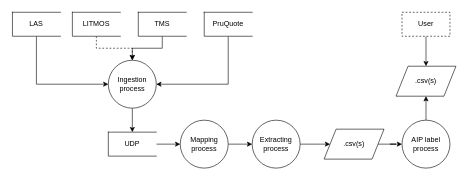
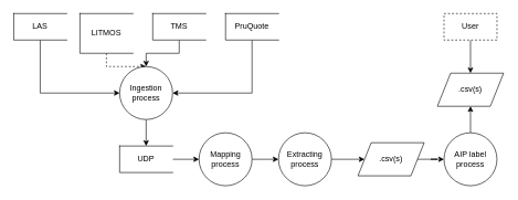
- <mxCell id="5" value="LITMOS" style="html=1;dashed=0;whiteSpace=wrap;shape=partialRectangle;right=0;" vertex="1" parent="1"><mxGeometry x="120" y="20" width="80" height="40" as="geometry" /></mxCell>
+ <mxCell id="5" value="LITMOS" style="html=1;dashed=0;whiteSpace=wrap;shape=partialRectangle;right=0;" vertex="1" parent="1"><mxGeometry x="120" y="20" width="80" height="60" as="geometry" /></mxCell>
